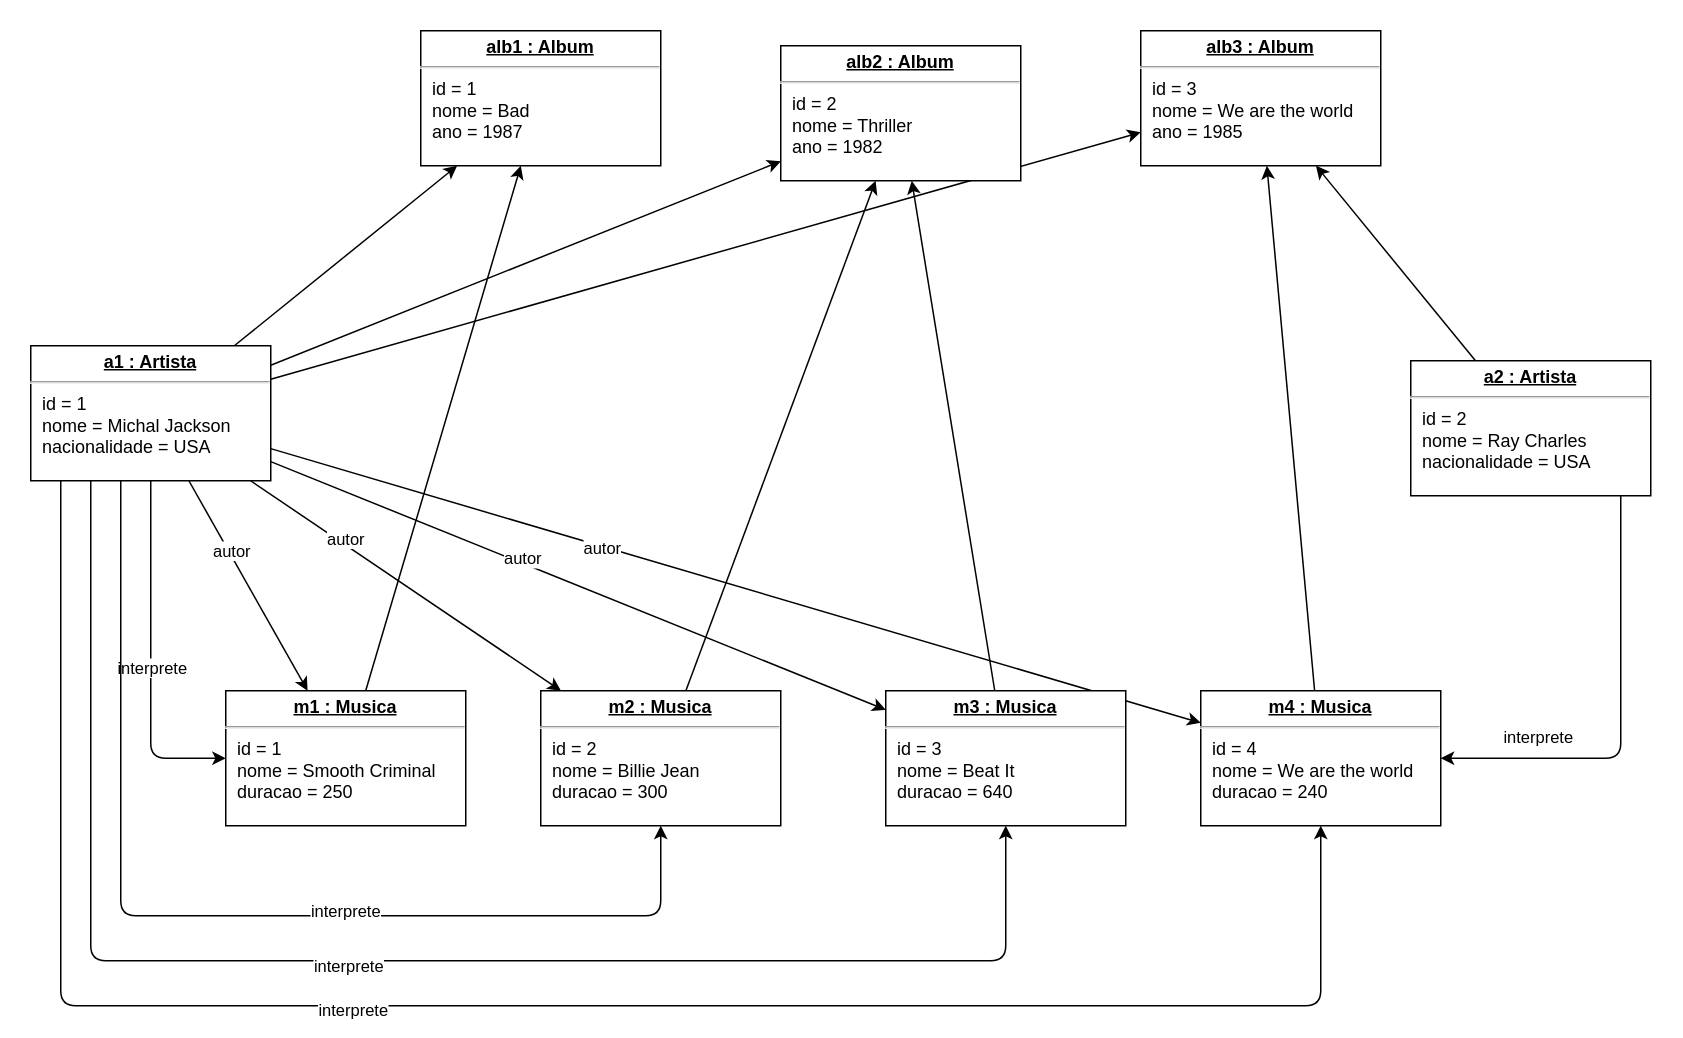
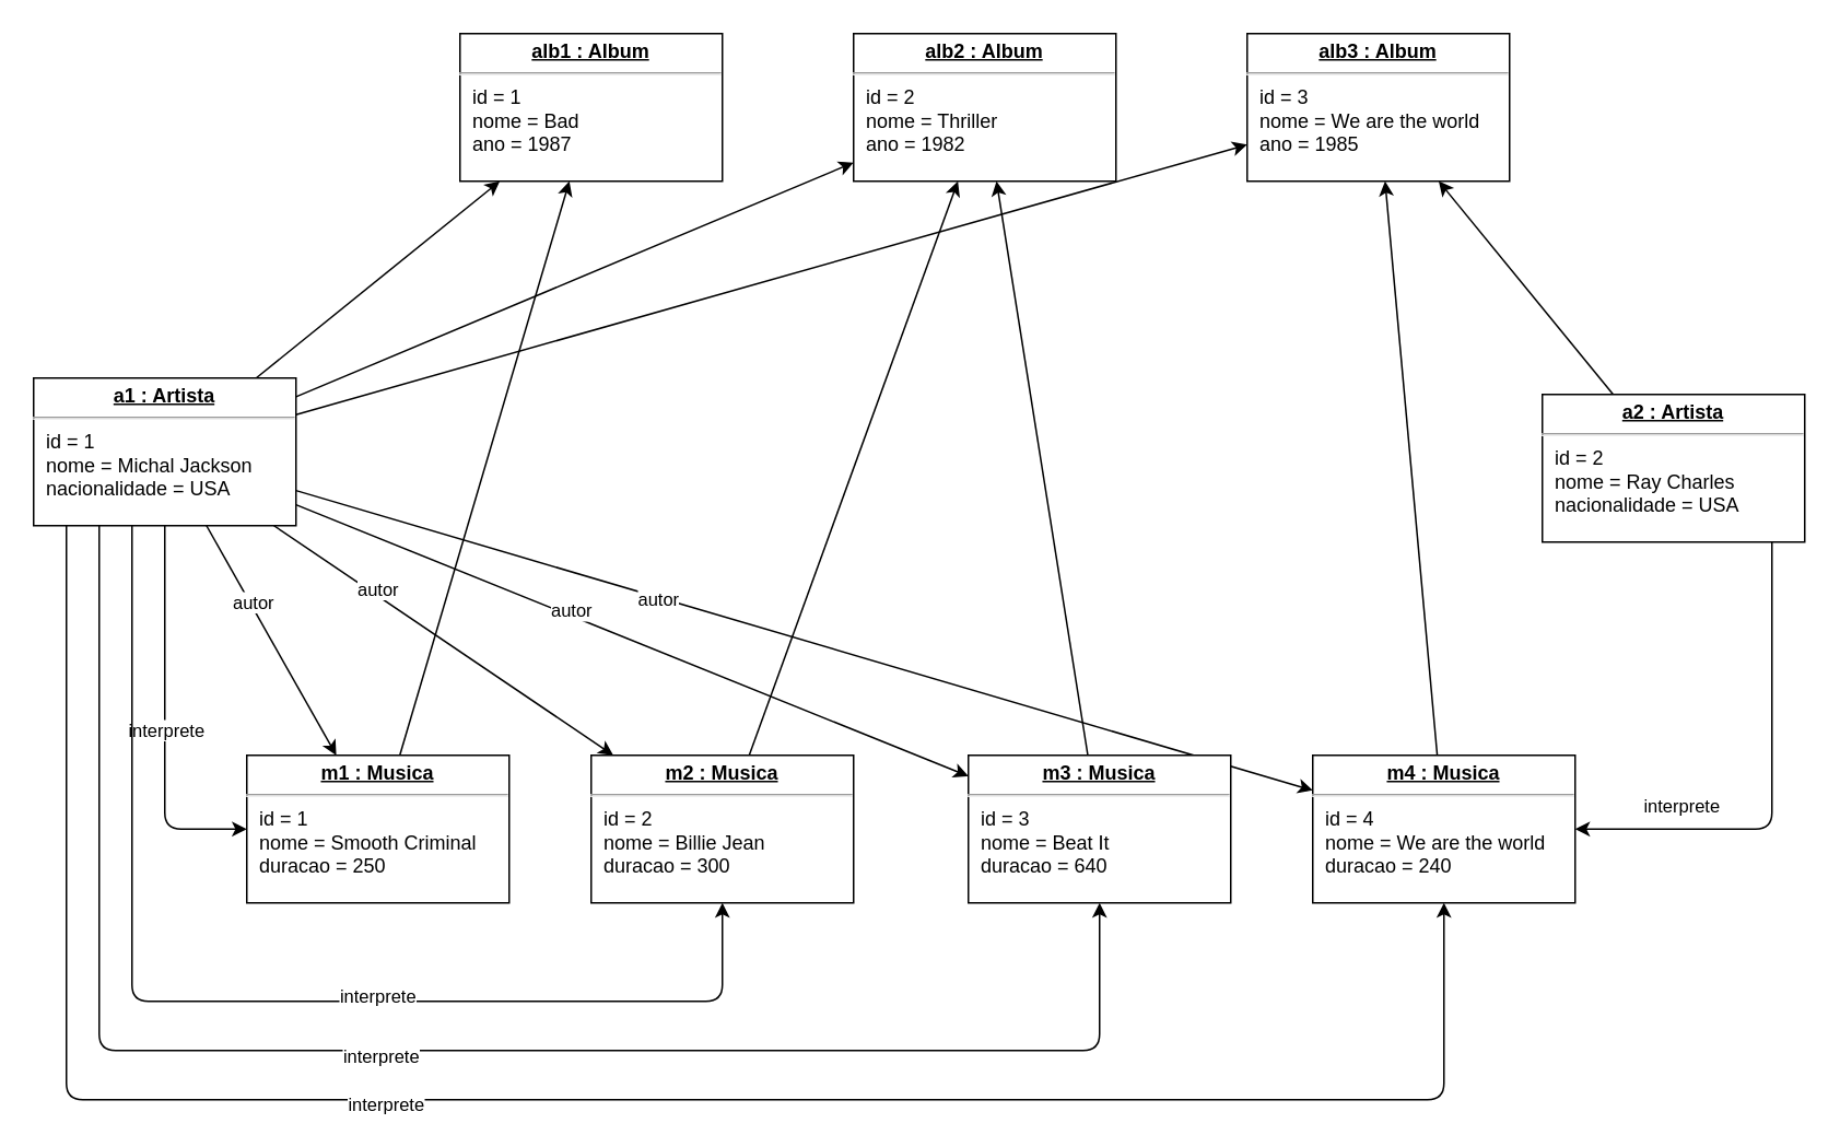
- <mxCell id="27" value="&lt;p style=&quot;margin:0px;margin-top:4px;text-align:center;text-decoration:underline;&quot;&gt;&lt;b&gt;alb2 : Album&lt;/b&gt;&lt;/p&gt;&lt;hr&gt;&lt;p style=&quot;margin:0px;margin-left:8px;&quot;&gt;id = 2&lt;br&gt;nome = Thriller&lt;br&gt;ano = 1982&lt;/p&gt;" style="verticalAlign=top;align=left;overflow=fill;fontSize=12;fontFamily=Helvetica;html=1;" parent="1" vertex="1"><mxGeometry x="520" y="30" width="160" height="90" as="geometry" /></mxCell>
+ <mxCell id="27" value="&lt;p style=&quot;margin:0px;margin-top:4px;text-align:center;text-decoration:underline;&quot;&gt;&lt;b&gt;alb2 : Album&lt;/b&gt;&lt;/p&gt;&lt;hr&gt;&lt;p style=&quot;margin:0px;margin-left:8px;&quot;&gt;id = 2&lt;br&gt;nome = Thriller&lt;br&gt;ano = 1982&lt;/p&gt;" style="verticalAlign=top;align=left;overflow=fill;fontSize=12;fontFamily=Helvetica;html=1;" parent="1" vertex="1"><mxGeometry x="520" y="20" width="160" height="90" as="geometry" /></mxCell>
